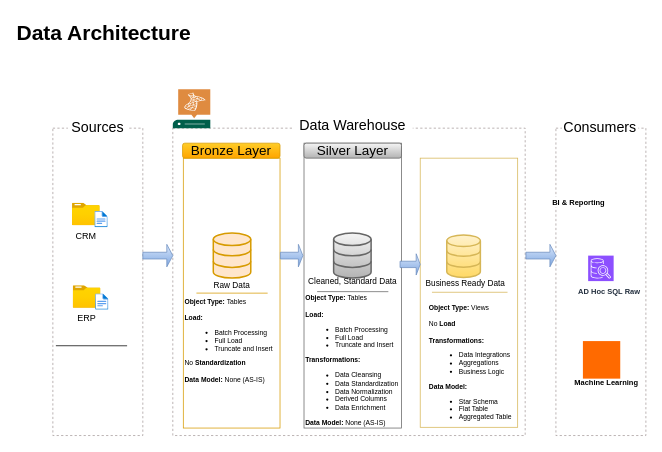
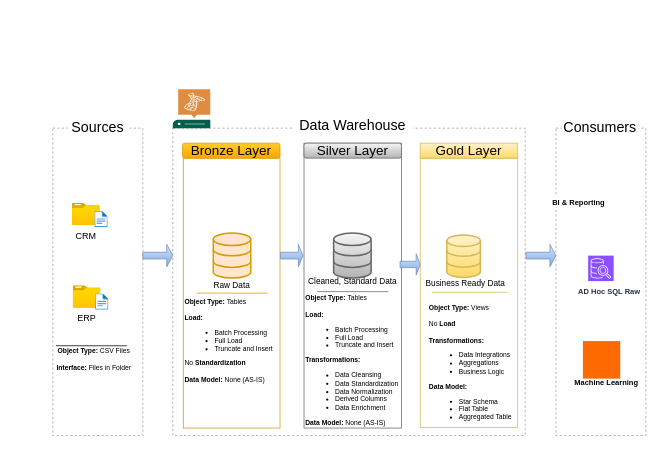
- <mxCell id="4" value="Data Architecture" style="text;whiteSpace=wrap;html=1;fontStyle=1;fontSize=28;" vertex="1" parent="1"><mxGeometry x="20" width="470" height="50" as="geometry" y="20" /></mxCell>
+ <mxCell id="43" value="Gold Layer" style="rounded=0;whiteSpace=wrap;html=1;fillColor=#fff2cc;strokeColor=#d6b656;fontSize=18;gradientColor=#ffd966;" vertex="1" parent="1"><mxGeometry x="560" y="190" width="130" height="20" as="geometry" /></mxCell>
+ <mxCell id="17" value="&lt;b&gt;Object Type:&lt;/b&gt; CSV Files&lt;div&gt;&lt;br&gt;&lt;div&gt;&lt;b&gt;Interface:&lt;/b&gt; Files in Folder&lt;/div&gt;&lt;/div&gt;" style="text;html=1;align=center;verticalAlign=middle;whiteSpace=wrap;rounded=0;fontSize=9;" vertex="1" parent="7"><mxGeometry y="310" width="110" height="30" as="geometry" /></mxCell>
